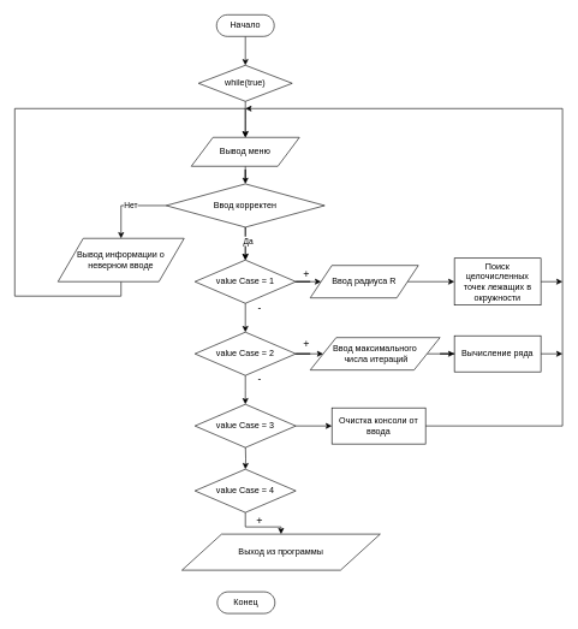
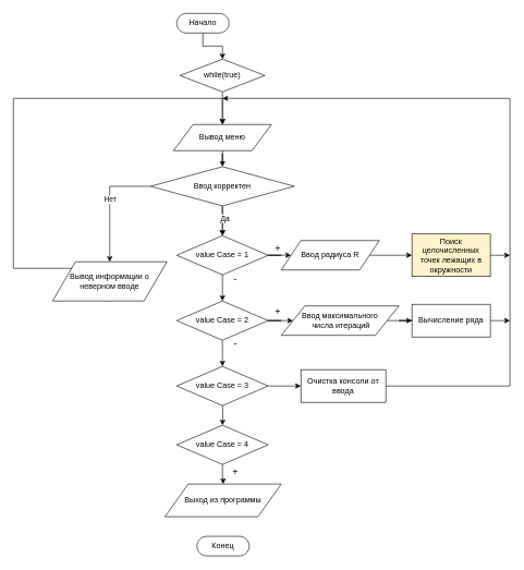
- <mxCell id="3" value="Начало" style="html=1;dashed=0;whiteSpace=wrap;shape=mxgraph.dfd.start" vertex="1" parent="1"><mxGeometry x="300" y="20" width="80" height="30" as="geometry" /></mxCell>
+ <mxCell id="3" value="Начало" style="html=1;dashed=0;whiteSpace=wrap;shape=mxgraph.dfd.start" vertex="1" parent="1"><mxGeometry x="270" y="20" width="80" height="30" as="geometry" /></mxCell>
- <mxCell id="15" value="Вывод информации о неверном вводе" style="shape=parallelogram;perimeter=parallelogramPerimeter;whiteSpace=wrap;html=1;dashed=0;" vertex="1" parent="1"><mxGeometry x="80" y="330" width="175" height="60" as="geometry" /></mxCell>
+ <mxCell id="15" value="Вывод информации о неверном вводе" style="shape=parallelogram;perimeter=parallelogramPerimeter;whiteSpace=wrap;html=1;dashed=0;" vertex="1" parent="1"><mxGeometry x="80" y="400" width="175" height="60" as="geometry" /></mxCell>
- <mxCell id="30" value="Поиск целочисленных точек лежащих в окружности" style="html=1;dashed=0;whiteSpace=wrap;" vertex="1" parent="1"><mxGeometry x="630" y="357.5" width="120" height="65" as="geometry" /></mxCell>
+ <mxCell id="30" value="Поиск целочисленных точек лежащих в окружности" style="html=1;dashed=0;whiteSpace=wrap;fillColor=#fff2cc;" vertex="1" parent="1"><mxGeometry x="630" y="357.5" width="120" height="65" as="geometry" /></mxCell>
- <mxCell id="35" value="Выход из программы" style="shape=parallelogram;perimeter=parallelogramPerimeter;whiteSpace=wrap;html=1;dashed=0;" vertex="1" parent="1"><mxGeometry x="252" y="740" width="275" height="50" as="geometry" /></mxCell>
+ <mxCell id="35" value="Выход из программы" style="shape=parallelogram;perimeter=parallelogramPerimeter;whiteSpace=wrap;html=1;dashed=0;" vertex="1" parent="1"><mxGeometry x="252" y="740" width="178" height="50" as="geometry" /></mxCell>
